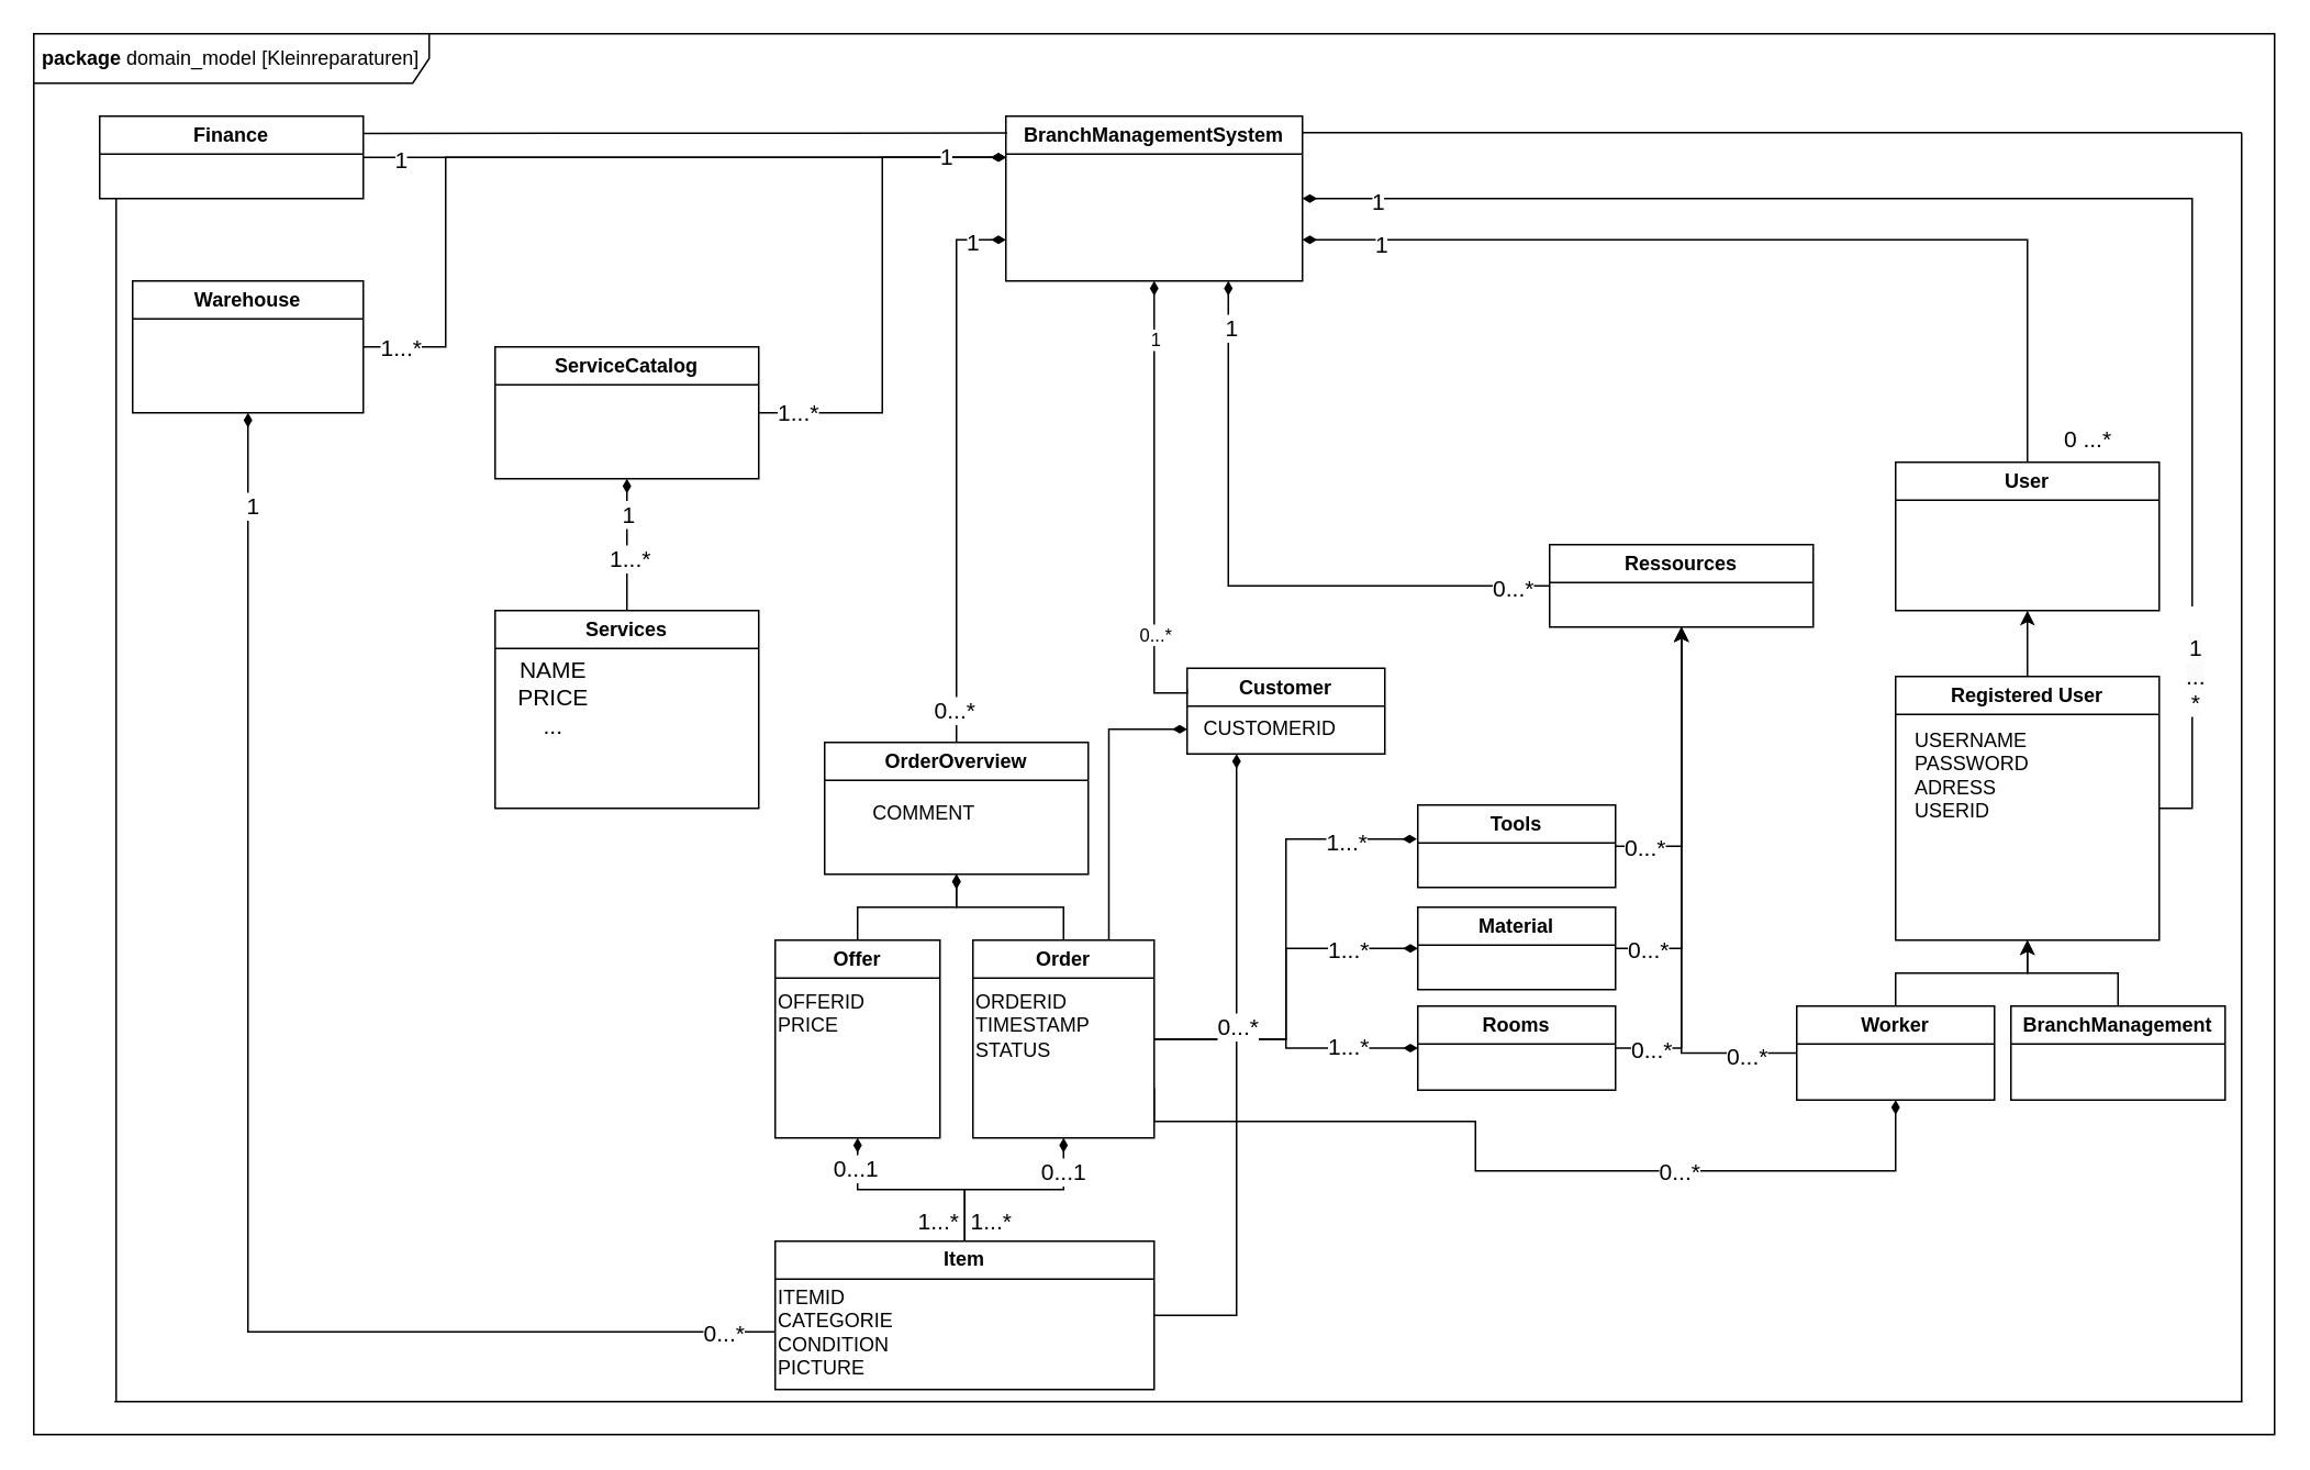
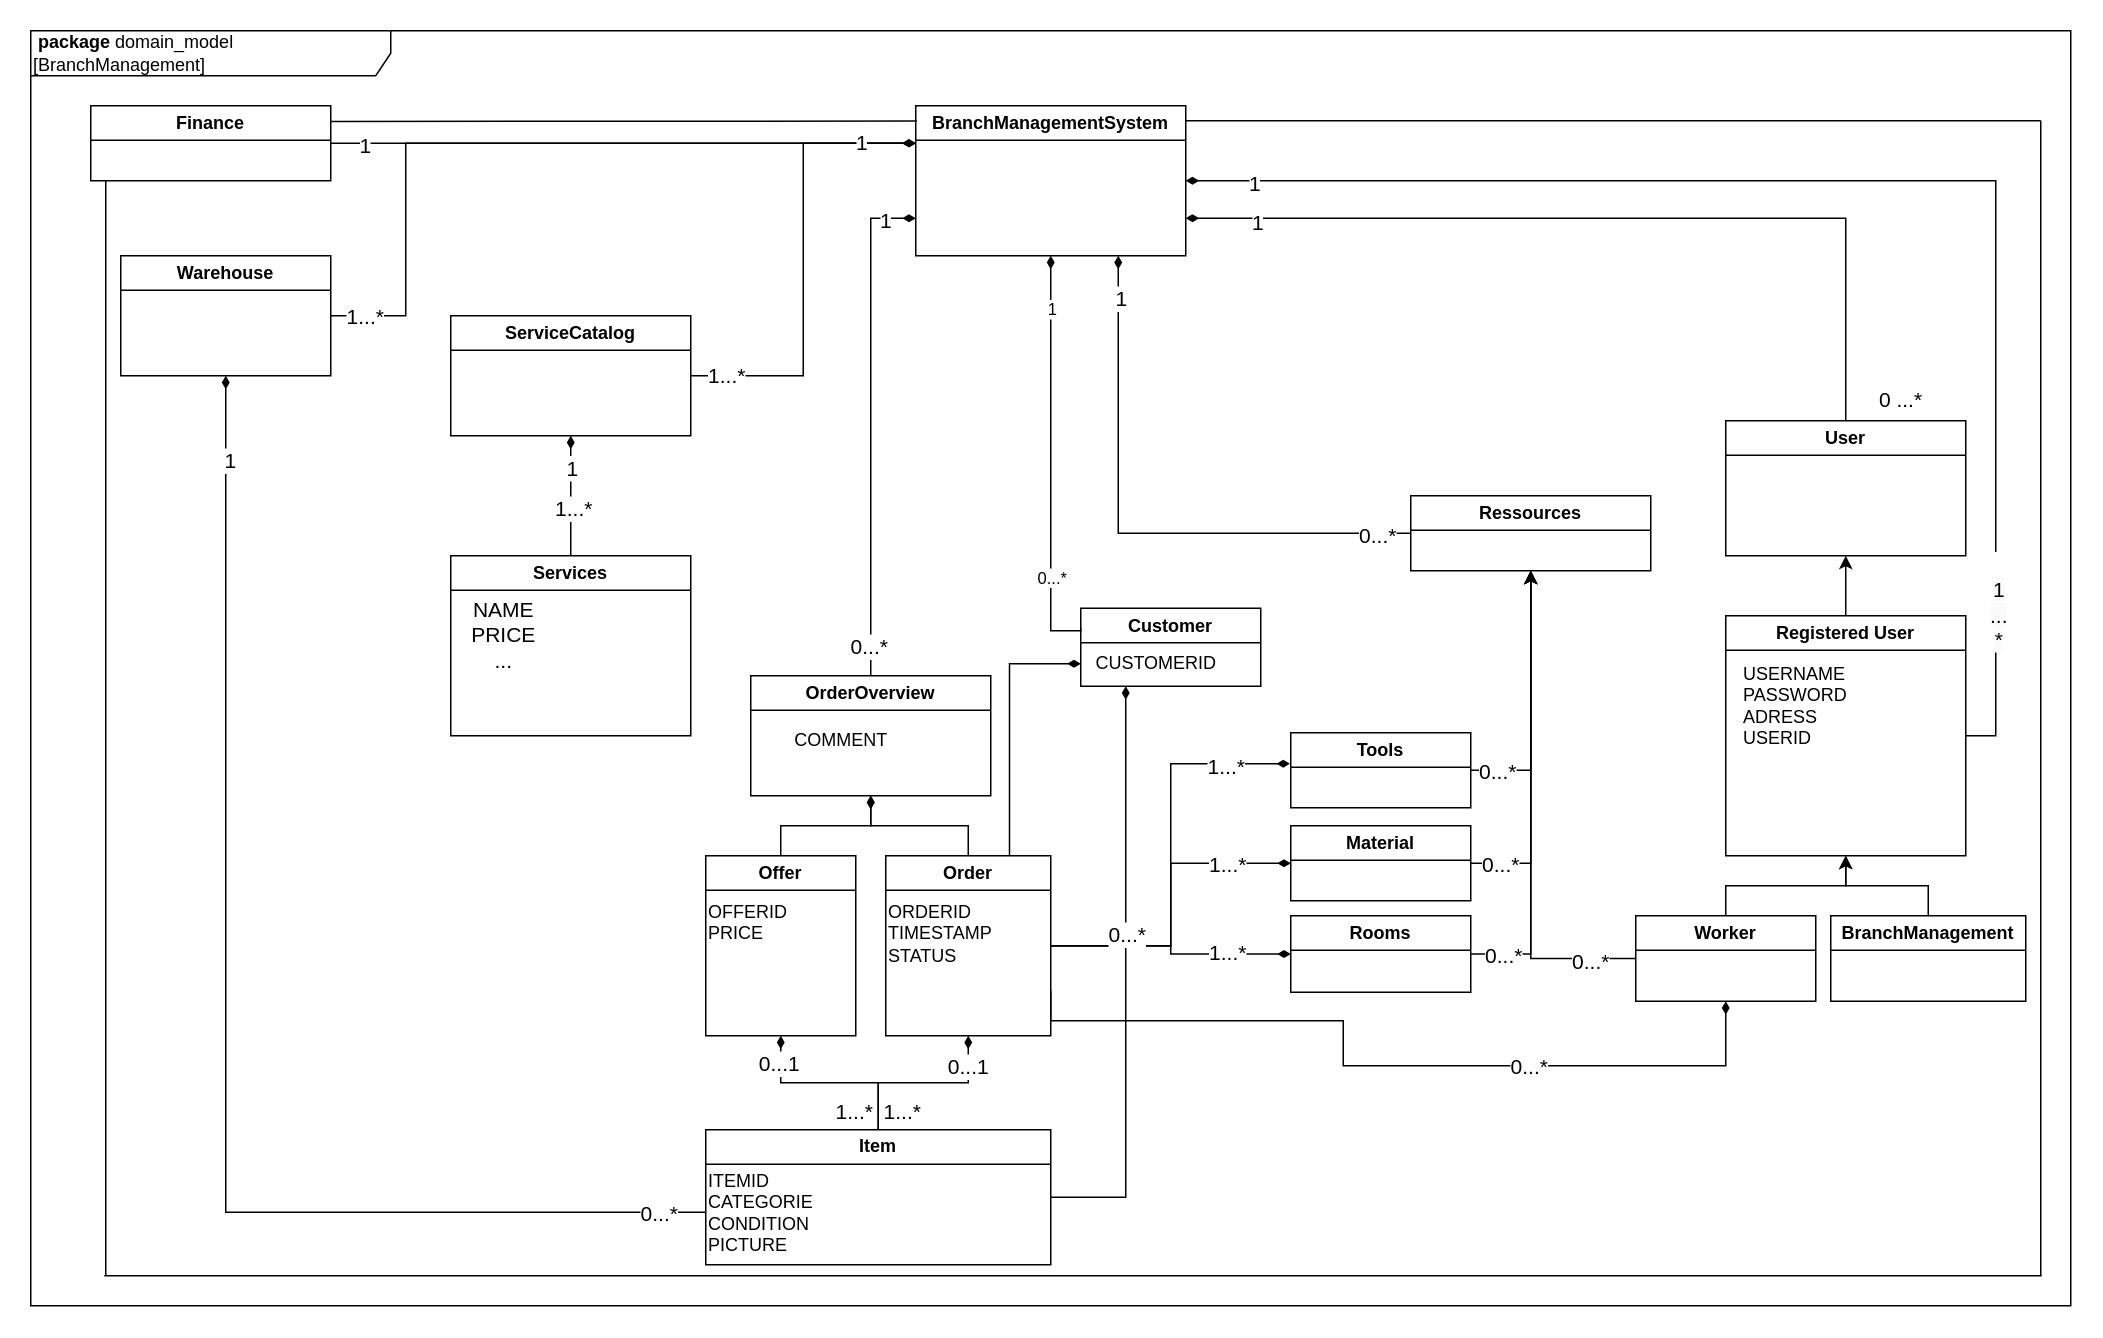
- <mxCell id="88" value="&lt;b&gt;&amp;nbsp;package &lt;/b&gt;domain_model [Kleinreparaturen]" style="shape=umlFrame;whiteSpace=wrap;html=1;pointerEvents=0;width=240;height=30;align=left;" parent="1" vertex="1"><mxGeometry x="20" y="20" width="1360" height="850" as="geometry" /></mxCell>
+ <mxCell id="88" value="&lt;b&gt;&amp;nbsp;package &lt;/b&gt;domain_model [BranchManagement]" style="shape=umlFrame;whiteSpace=wrap;html=1;pointerEvents=0;width=240;height=30;align=left;" parent="1" vertex="1"><mxGeometry x="20" y="20" width="1360" height="850" as="geometry" /></mxCell>
